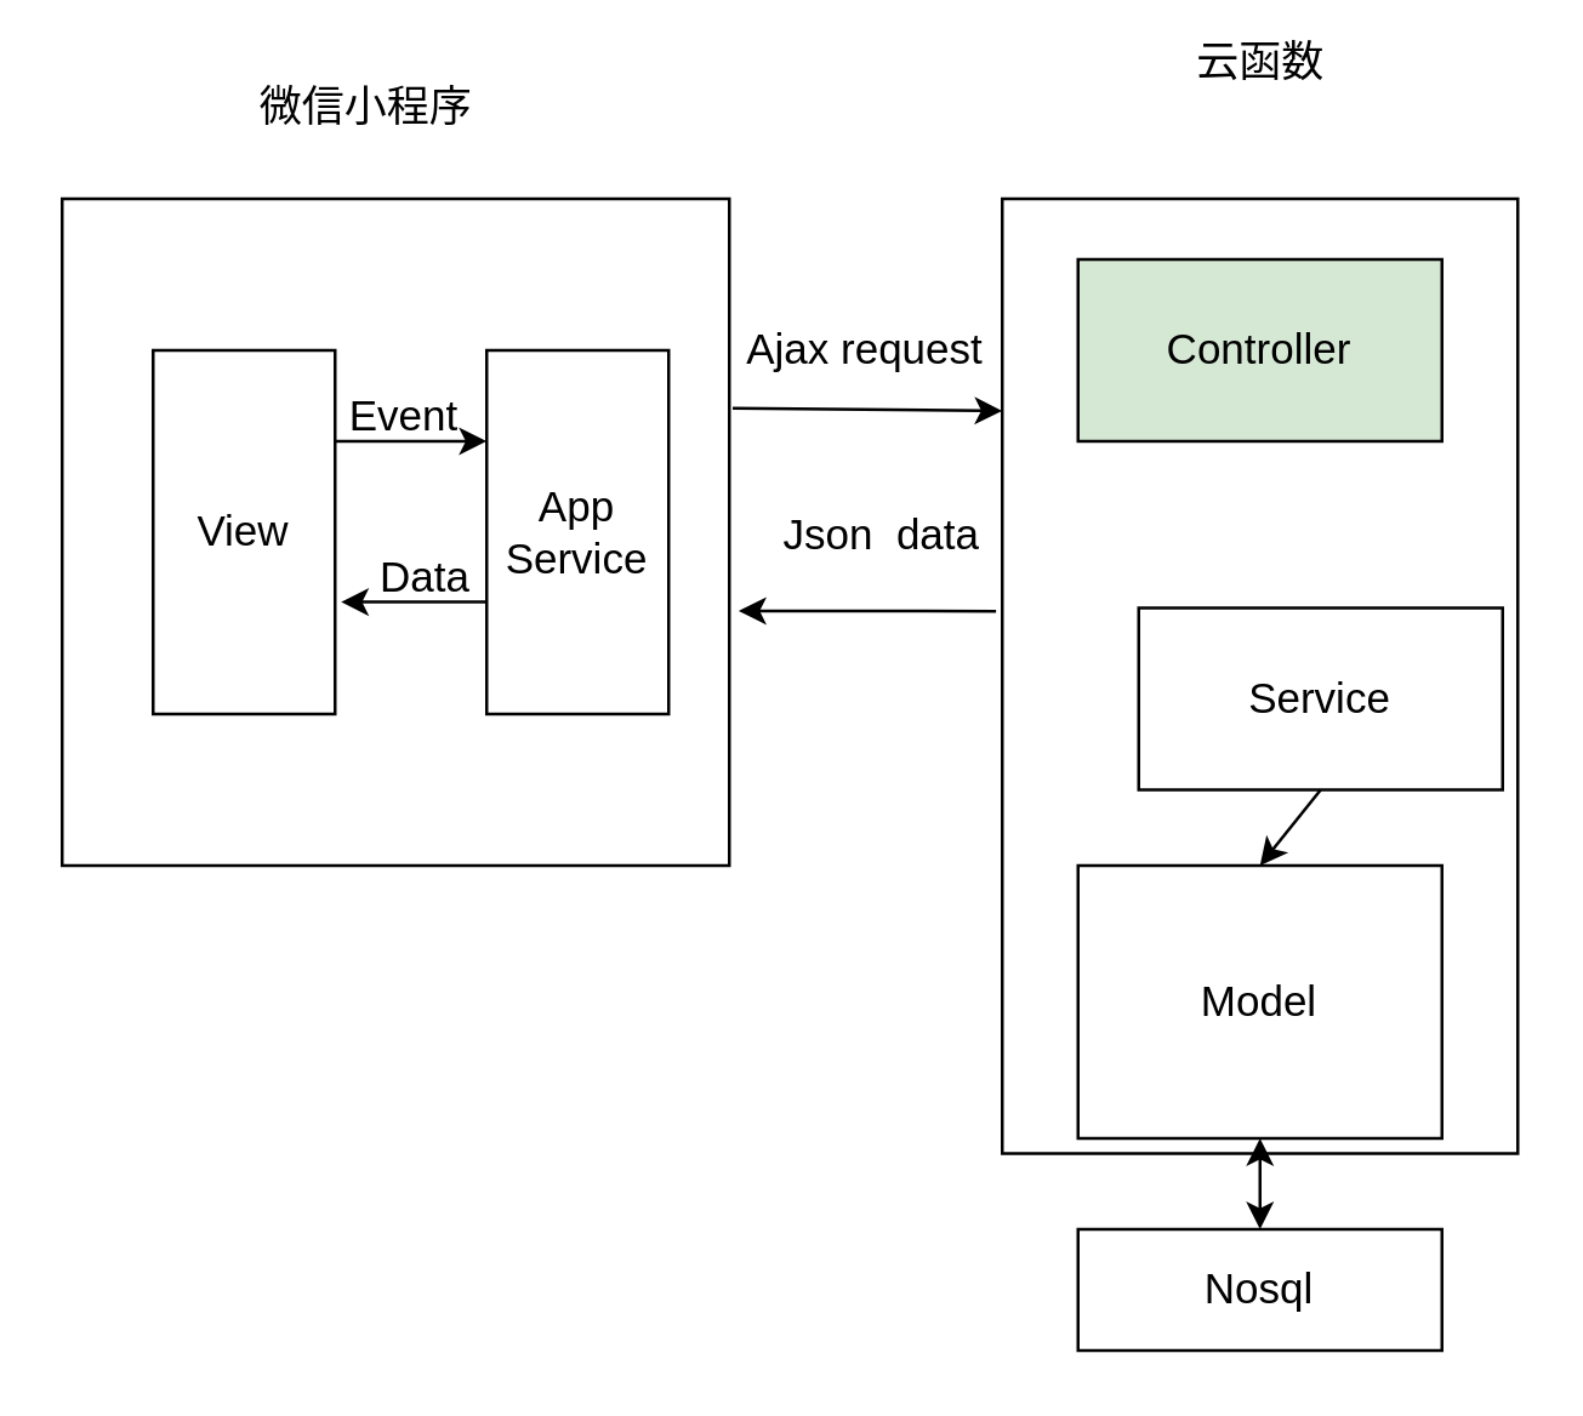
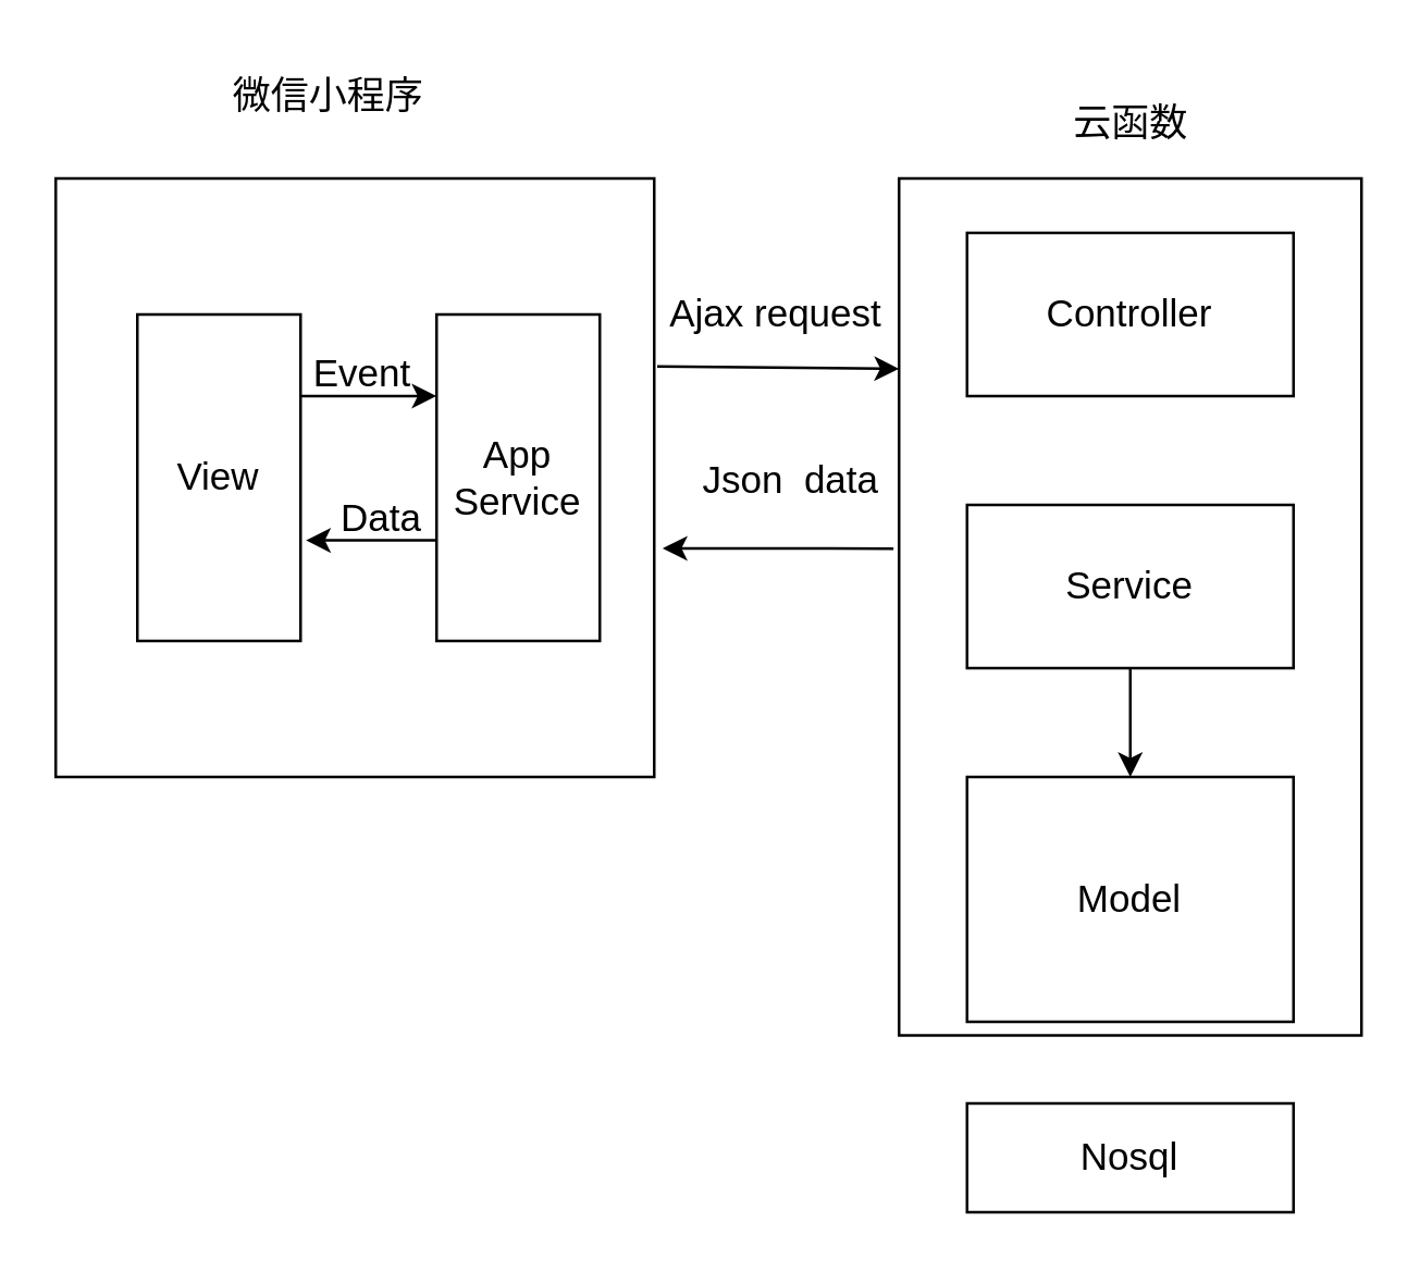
- <mxCell id="21" value="&lt;span&gt;&lt;font style=&quot;font-size: 14px;&quot;&gt;云函数&lt;/font&gt;&lt;/span&gt;" style="text;html=1;align=center;verticalAlign=middle;resizable=0;points=[];autosize=1;strokeColor=none;fillColor=none;fontStyle=0" vertex="1" parent="1"><mxGeometry x="380" y="5" width="70" height="30" as="geometry" /></mxCell>
+ <mxCell id="21" value="&lt;span&gt;&lt;font style=&quot;font-size: 14px;&quot;&gt;云函数&lt;/font&gt;&lt;/span&gt;" style="text;html=1;align=center;verticalAlign=middle;resizable=0;points=[];autosize=1;strokeColor=none;fillColor=none;fontStyle=0" vertex="1" parent="1"><mxGeometry x="380" y="30" width="70" height="30" as="geometry" /></mxCell>
- <mxCell id="12" value="Controller" style="rounded=0;whiteSpace=wrap;html=1;fontStyle=0;fontSize=14;fillColor=#d5e8d4;" vertex="1" parent="1"><mxGeometry x="355" y="85" width="120" height="60" as="geometry" /></mxCell>
+ <mxCell id="12" value="Controller" style="rounded=0;whiteSpace=wrap;html=1;fontStyle=0;fontSize=14;" vertex="1" parent="1"><mxGeometry x="355" y="85" width="120" height="60" as="geometry" /></mxCell>
- <mxCell id="11" value="Service" style="rounded=0;whiteSpace=wrap;html=1;fontStyle=0;fontSize=14;" vertex="1" parent="1"><mxGeometry x="375" y="200" width="120" height="60" as="geometry" /></mxCell>
+ <mxCell id="11" value="Service" style="rounded=0;whiteSpace=wrap;html=1;fontStyle=0;fontSize=14;" vertex="1" parent="1"><mxGeometry x="355" y="185" width="120" height="60" as="geometry" /></mxCell>
- <mxCell id="14" value="" style="endArrow=classic;startArrow=classic;html=1;rounded=0;exitX=0.5;exitY=0;exitDx=0;exitDy=0;fontStyle=0;fontSize=14;" edge="1" parent="1" source="13" target="10"><mxGeometry width="50" height="50" relative="1" as="geometry"><mxPoint x="290" y="305" as="sourcePoint" /><mxPoint x="340" y="255" as="targetPoint" /></mxGeometry></mxCell>
